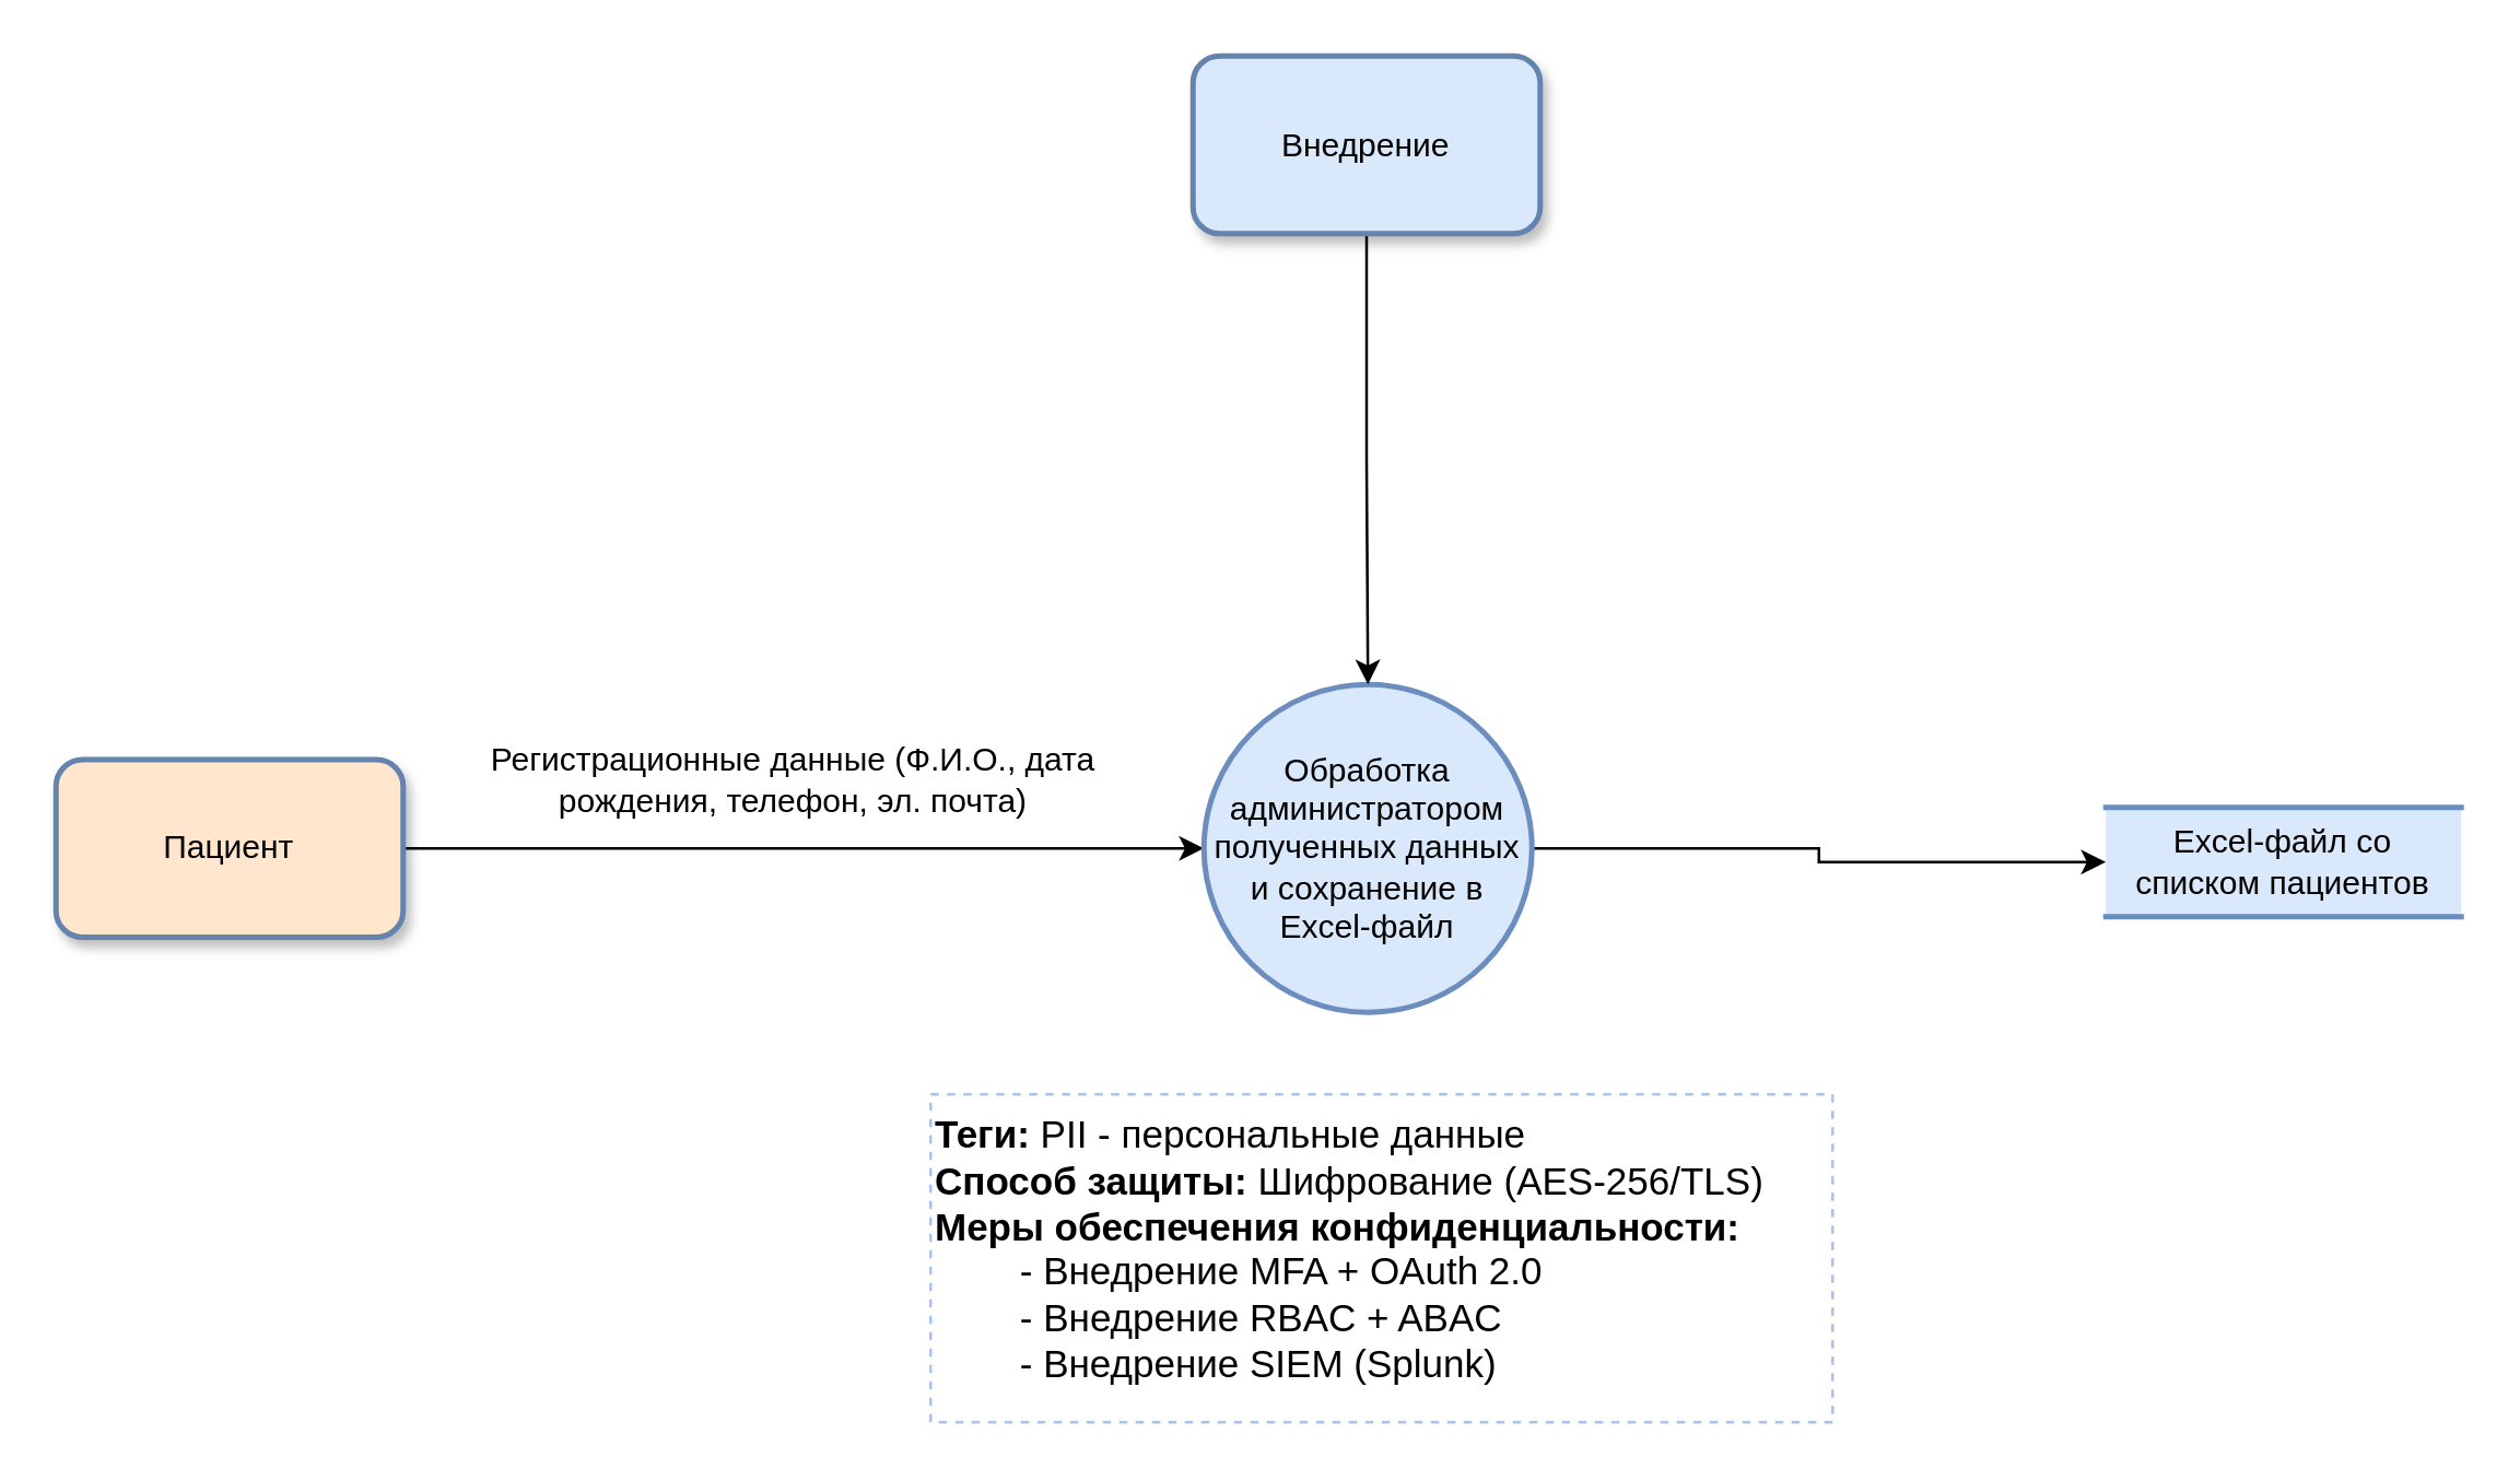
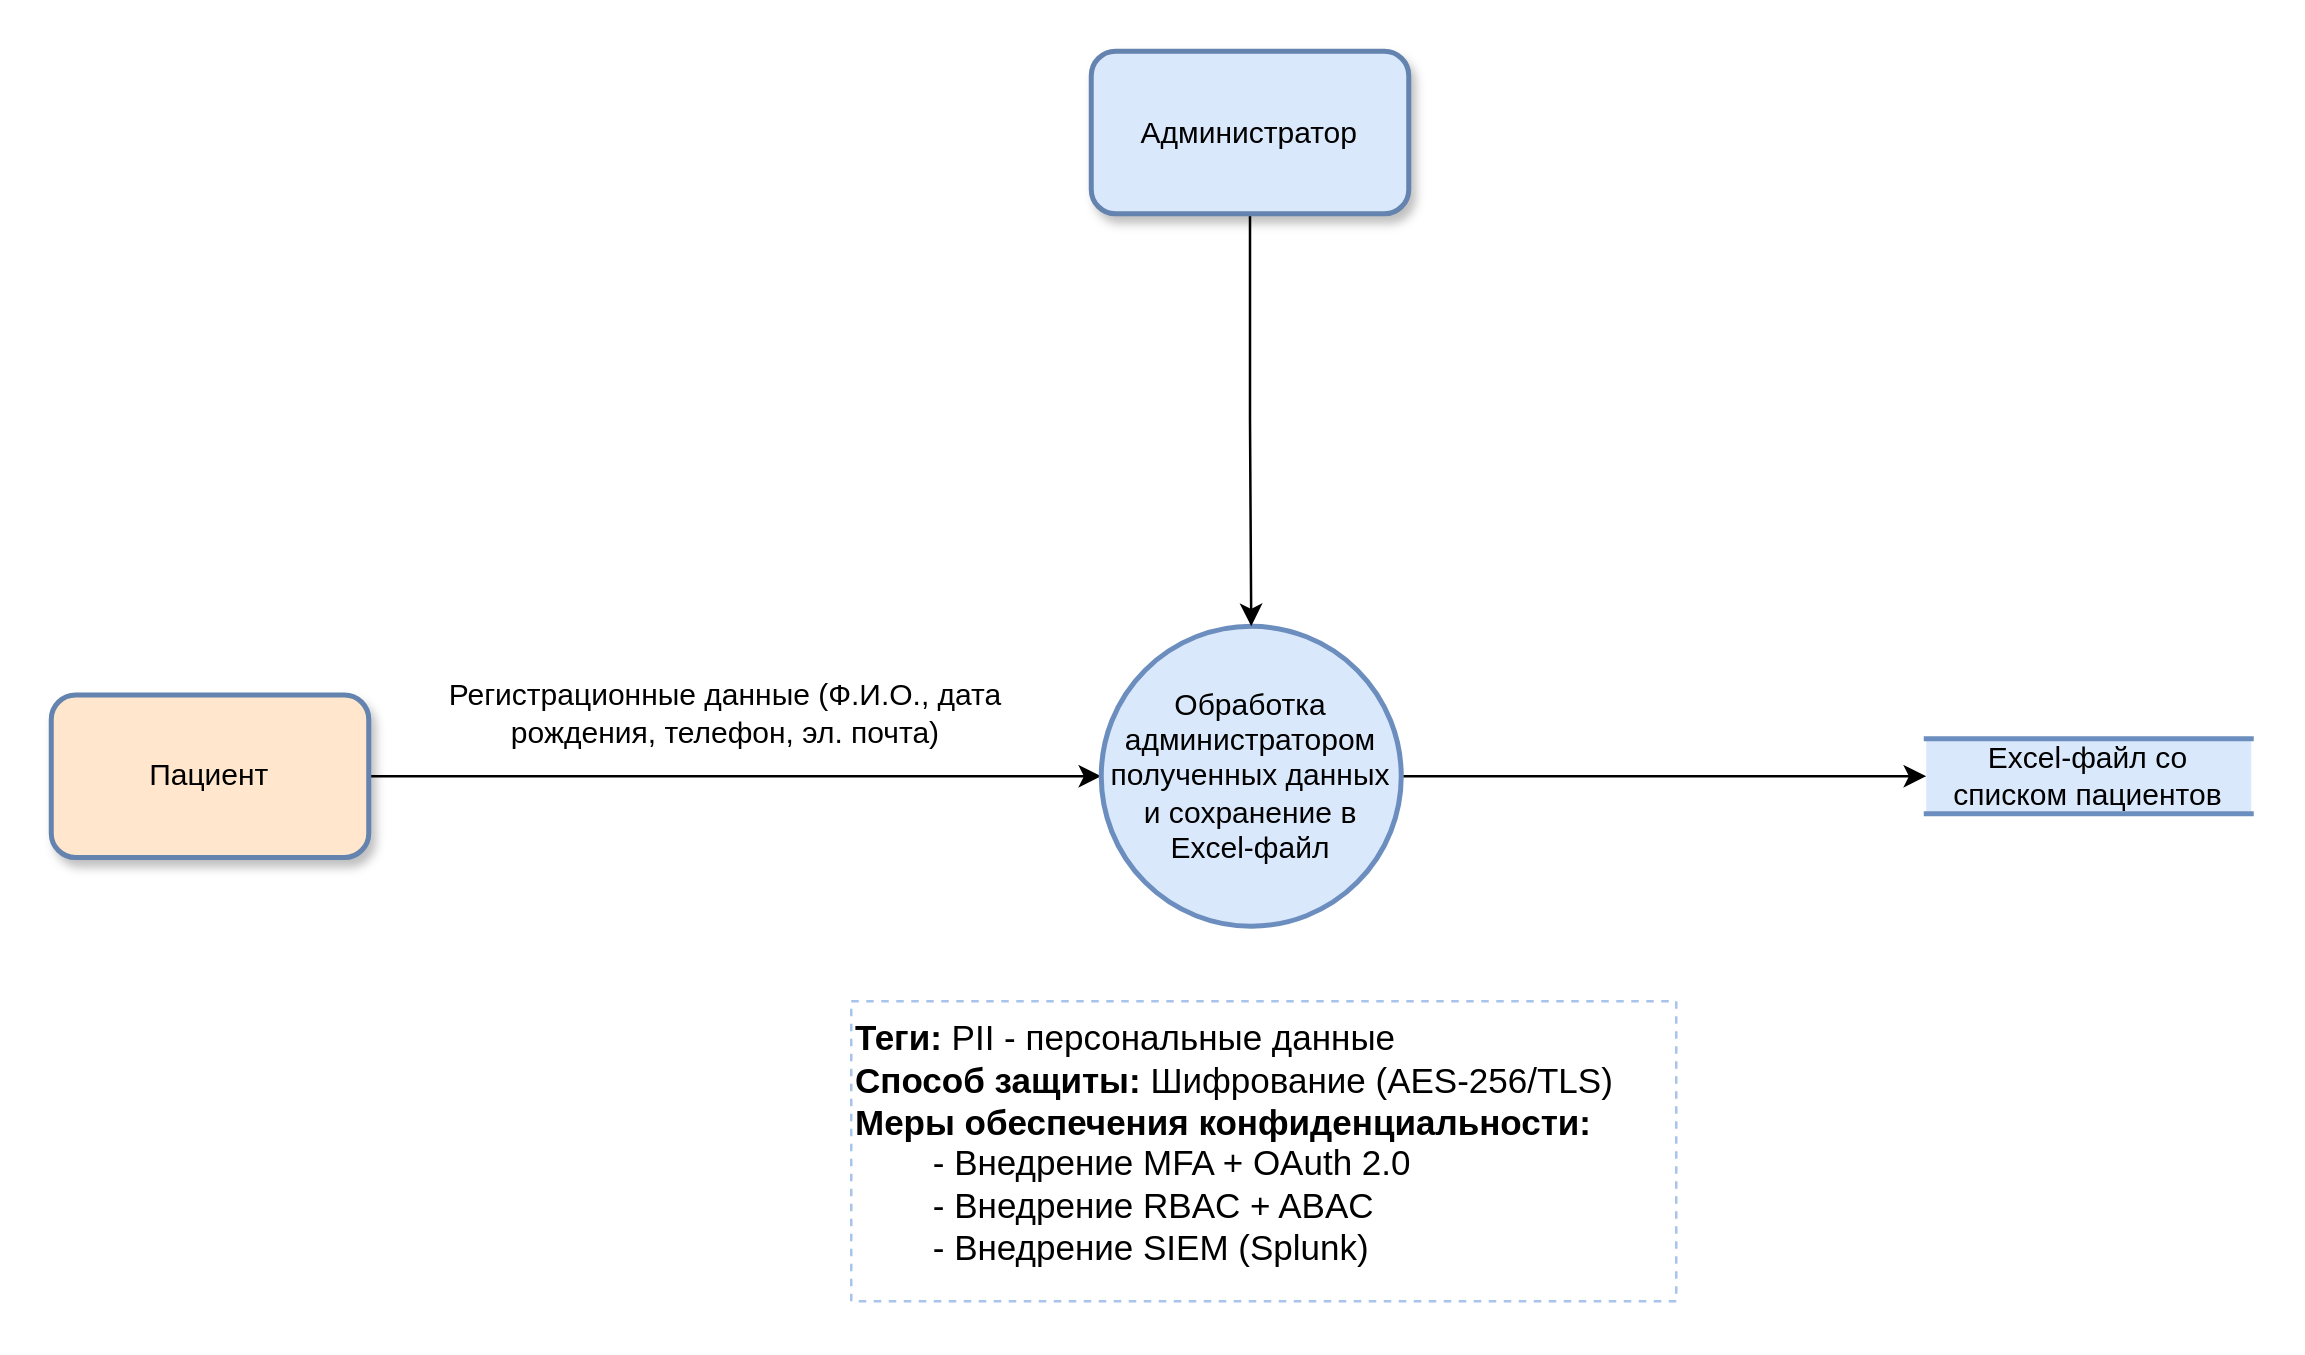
- <mxCell id="9" value="Внедрение" style="html=1;dashed=0;whiteSpace=wrap;rounded=1;fillColor=#dae8fc;strokeColor=light-dark(#6483af, #334a6c);strokeWidth=2;shadow=1;" parent="1" vertex="1"><mxGeometry x="436" y="20" width="127" height="65" as="geometry" /></mxCell>
+ <mxCell id="9" value="Администратор" style="html=1;dashed=0;whiteSpace=wrap;rounded=1;fillColor=#dae8fc;strokeColor=light-dark(#6483af, #334a6c);strokeWidth=2;shadow=1;" parent="1" vertex="1"><mxGeometry x="436" y="20" width="127" height="65" as="geometry" /></mxCell>
- <mxCell id="6" value="Excel-файл со списком пациентов" style="html=1;dashed=0;whiteSpace=wrap;shape=partialRectangle;right=0;left=0;fillColor=#dae8fc;strokeColor=#6c8ebf;strokeWidth=2;" parent="1" vertex="1"><mxGeometry x="770" y="295" width="130" height="40" as="geometry" /></mxCell>
+ <mxCell id="6" value="Excel-файл со списком пациентов" style="html=1;dashed=0;whiteSpace=wrap;shape=partialRectangle;right=0;left=0;fillColor=#dae8fc;strokeColor=#6c8ebf;strokeWidth=2;" parent="1" vertex="1"><mxGeometry x="770" y="295" width="130" height="30" as="geometry" /></mxCell>
